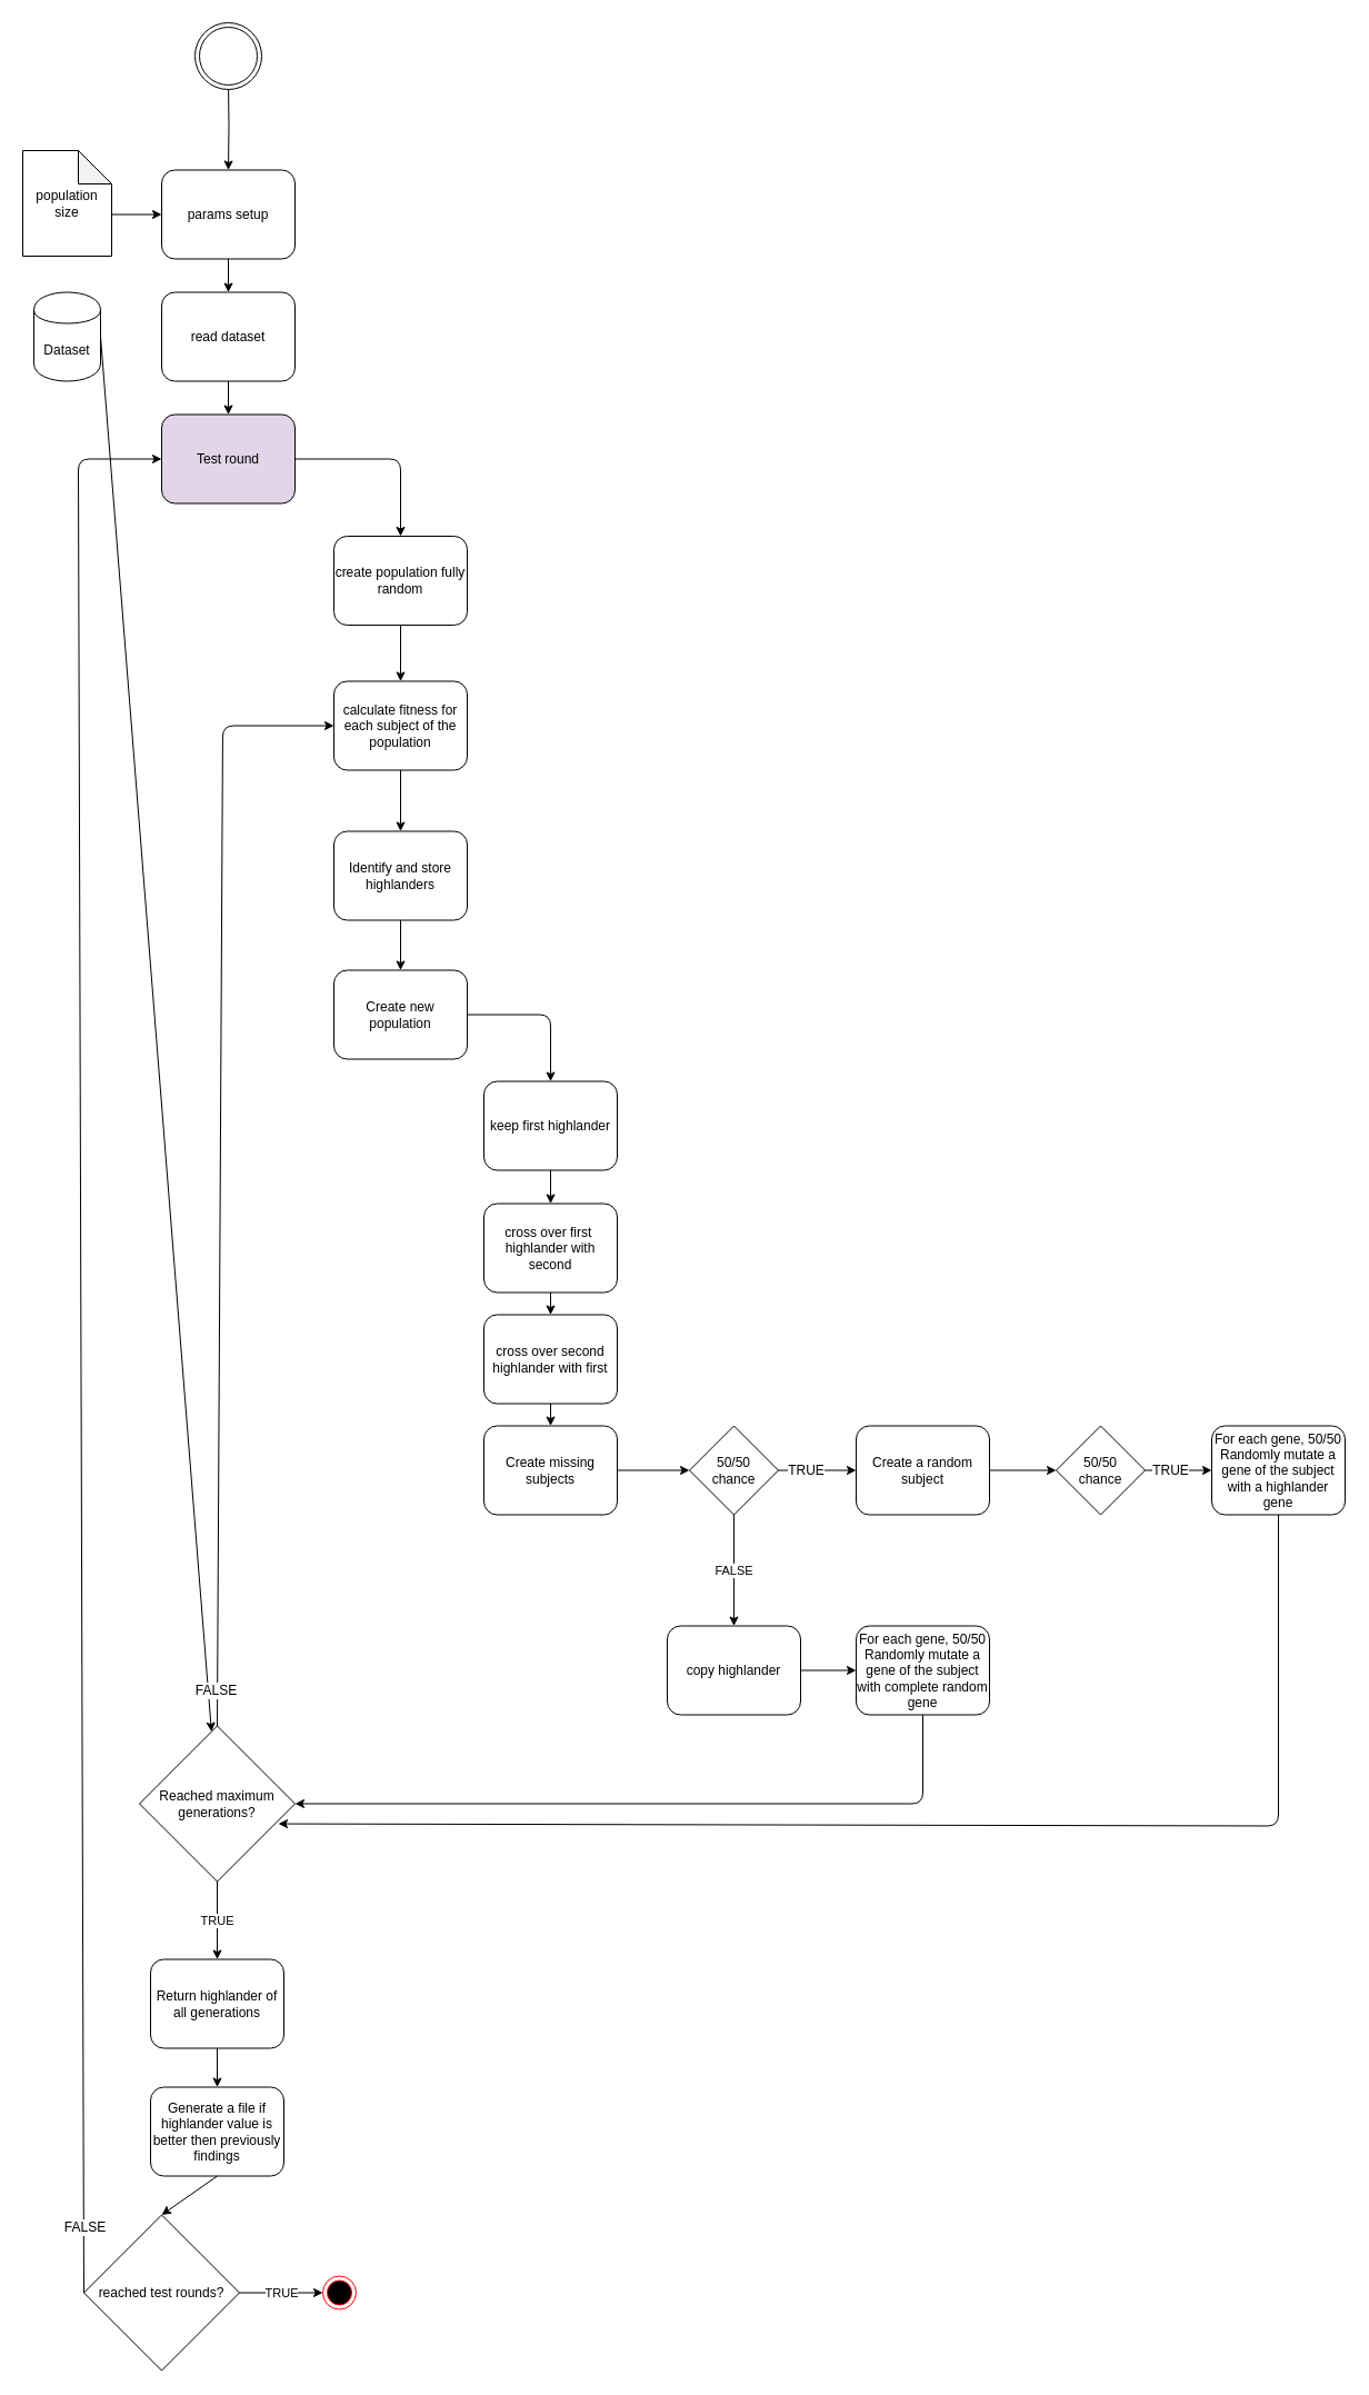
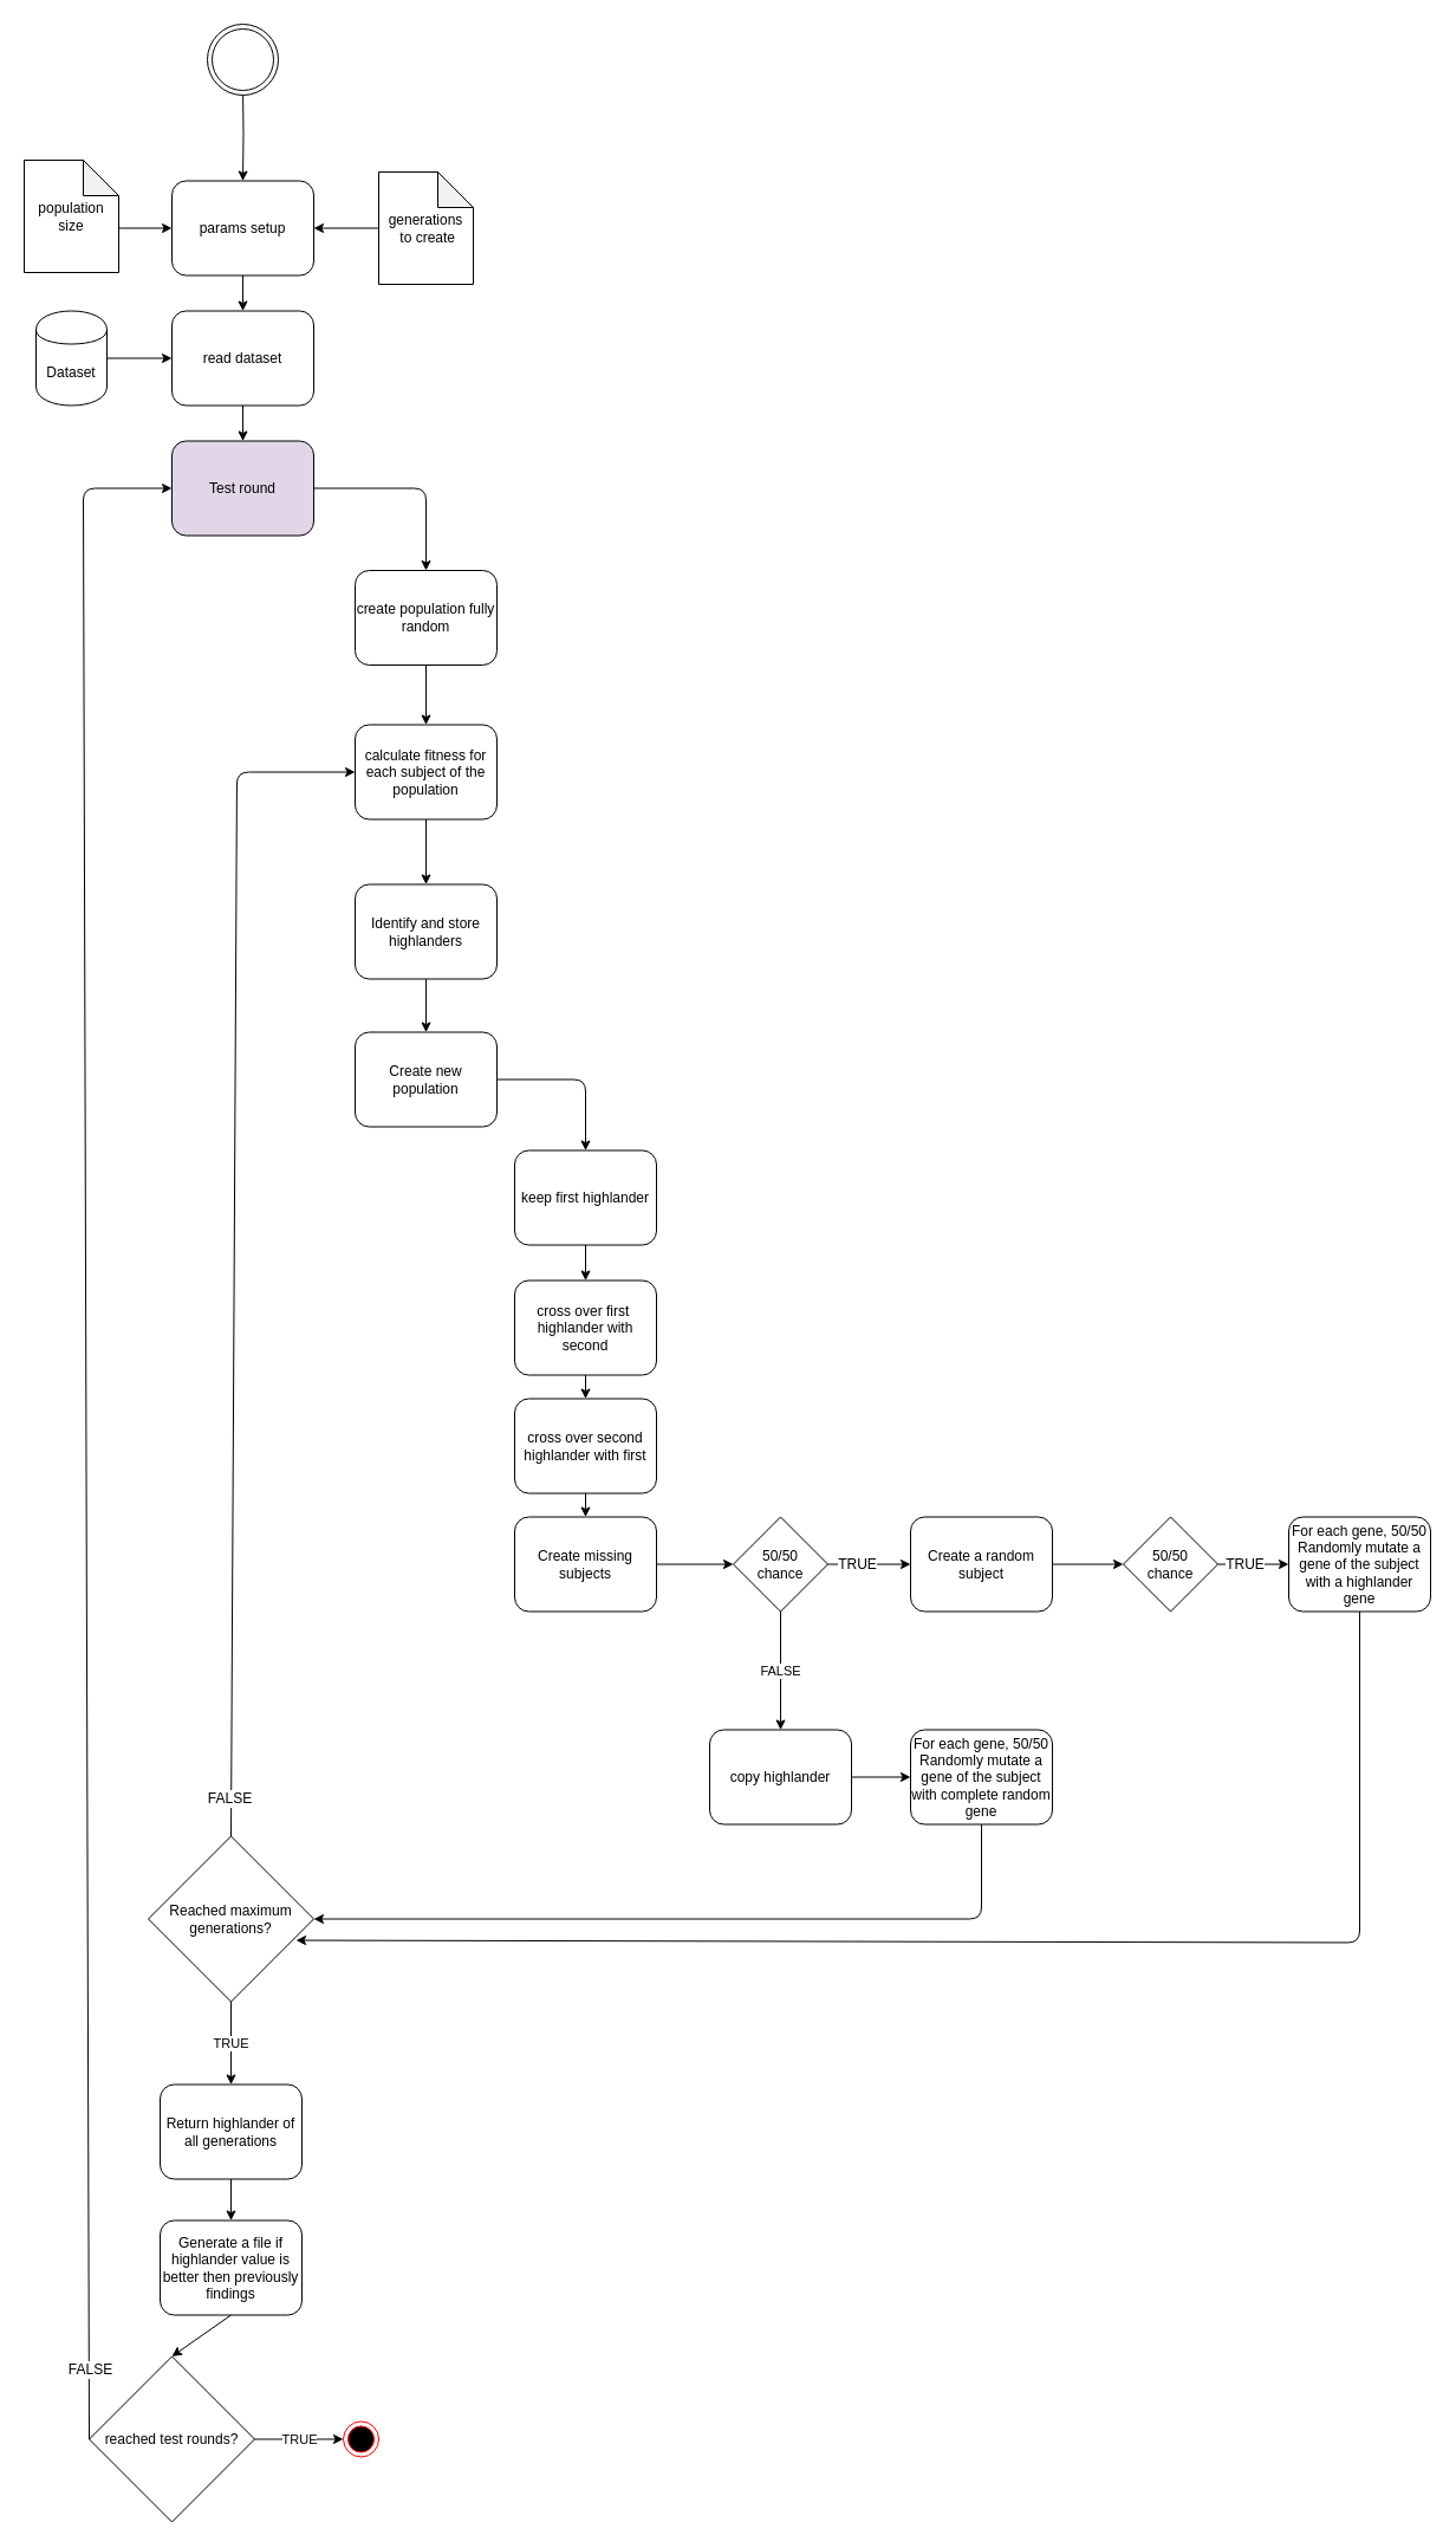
+ <mxCell id="10" value="" style="endArrow=classic;html=1;exitX=0;exitY=0.5;exitDx=0;exitDy=0;exitPerimeter=0;entryX=1;entryY=0.5;entryDx=0;entryDy=0;" edge="1" parent="1" source="9" target="2"><mxGeometry width="50" height="50" relative="1" as="geometry"><mxPoint x="195" y="322.5" as="sourcePoint" /><mxPoint x="225" y="232.5" as="targetPoint" /></mxGeometry></mxCell>
+ <mxCell id="9" value="generations&lt;br&gt;&amp;nbsp;to create" style="shape=note;whiteSpace=wrap;html=1;backgroundOutline=1;darkOpacity=0.05;" vertex="1" parent="1"><mxGeometry x="320" y="145" width="80" height="95" as="geometry" /></mxCell>
- <mxCell id="48" value="" style="endArrow=classic;html=1;exitX=1;exitY=0.5;exitDx=0;exitDy=0;" edge="1" parent="1" source="11" target="43"><mxGeometry width="50" height="50" relative="1" as="geometry"><mxPoint x="110" y="462.5" as="sourcePoint" /><mxPoint x="160" y="412.5" as="targetPoint" /></mxGeometry></mxCell>
+ <mxCell id="48" value="" style="endArrow=classic;html=1;exitX=1;exitY=0.5;exitDx=0;exitDy=0;entryX=0;entryY=0.5;entryDx=0;entryDy=0;" edge="1" parent="1" source="11" target="3"><mxGeometry width="50" height="50" relative="1" as="geometry"><mxPoint x="110" y="462.5" as="sourcePoint" /><mxPoint x="160" y="412.5" as="targetPoint" /></mxGeometry></mxCell>
